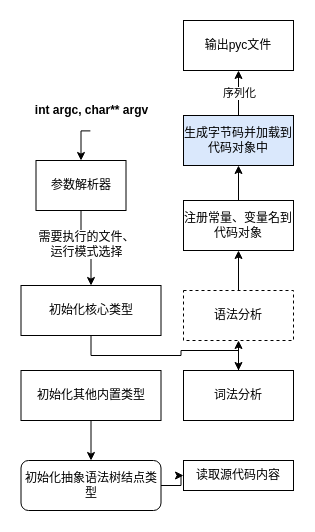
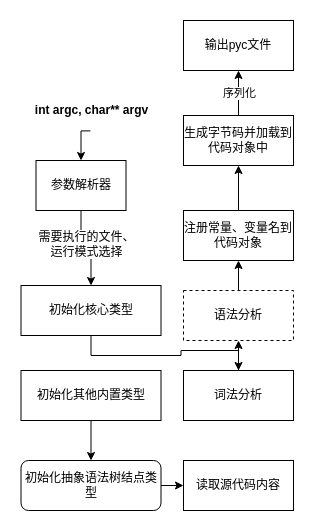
- <mxCell id="22" value="生成字节码并加载到代码对象中" style="html=1;whiteSpace=wrap;fillColor=#dae8fc;" vertex="1" parent="1"><mxGeometry x="183" y="115" width="110" height="50" as="geometry" /></mxCell>
+ <mxCell id="22" value="生成字节码并加载到代码对象中" style="html=1;whiteSpace=wrap;" vertex="1" parent="1"><mxGeometry x="183" y="115" width="110" height="50" as="geometry" /></mxCell>
- <mxCell id="19" value="注册常量、变量名到代码对象" style="html=1;whiteSpace=wrap;" vertex="1" parent="1"><mxGeometry x="183" y="200" width="110" height="50" as="geometry" /></mxCell>
+ <mxCell id="19" value="注册常量、变量名到代码对象" style="html=1;whiteSpace=wrap;" vertex="1" parent="1"><mxGeometry x="183" y="210" width="110" height="50" as="geometry" /></mxCell>
- <mxCell id="13" value="读取源代码内容" style="html=1;whiteSpace=wrap;" vertex="1" parent="1"><mxGeometry x="183" y="460" width="110" height="30" as="geometry" /></mxCell>
+ <mxCell id="13" value="读取源代码内容" style="html=1;whiteSpace=wrap;" vertex="1" parent="1"><mxGeometry x="183" y="460" width="110" height="50" as="geometry" /></mxCell>
